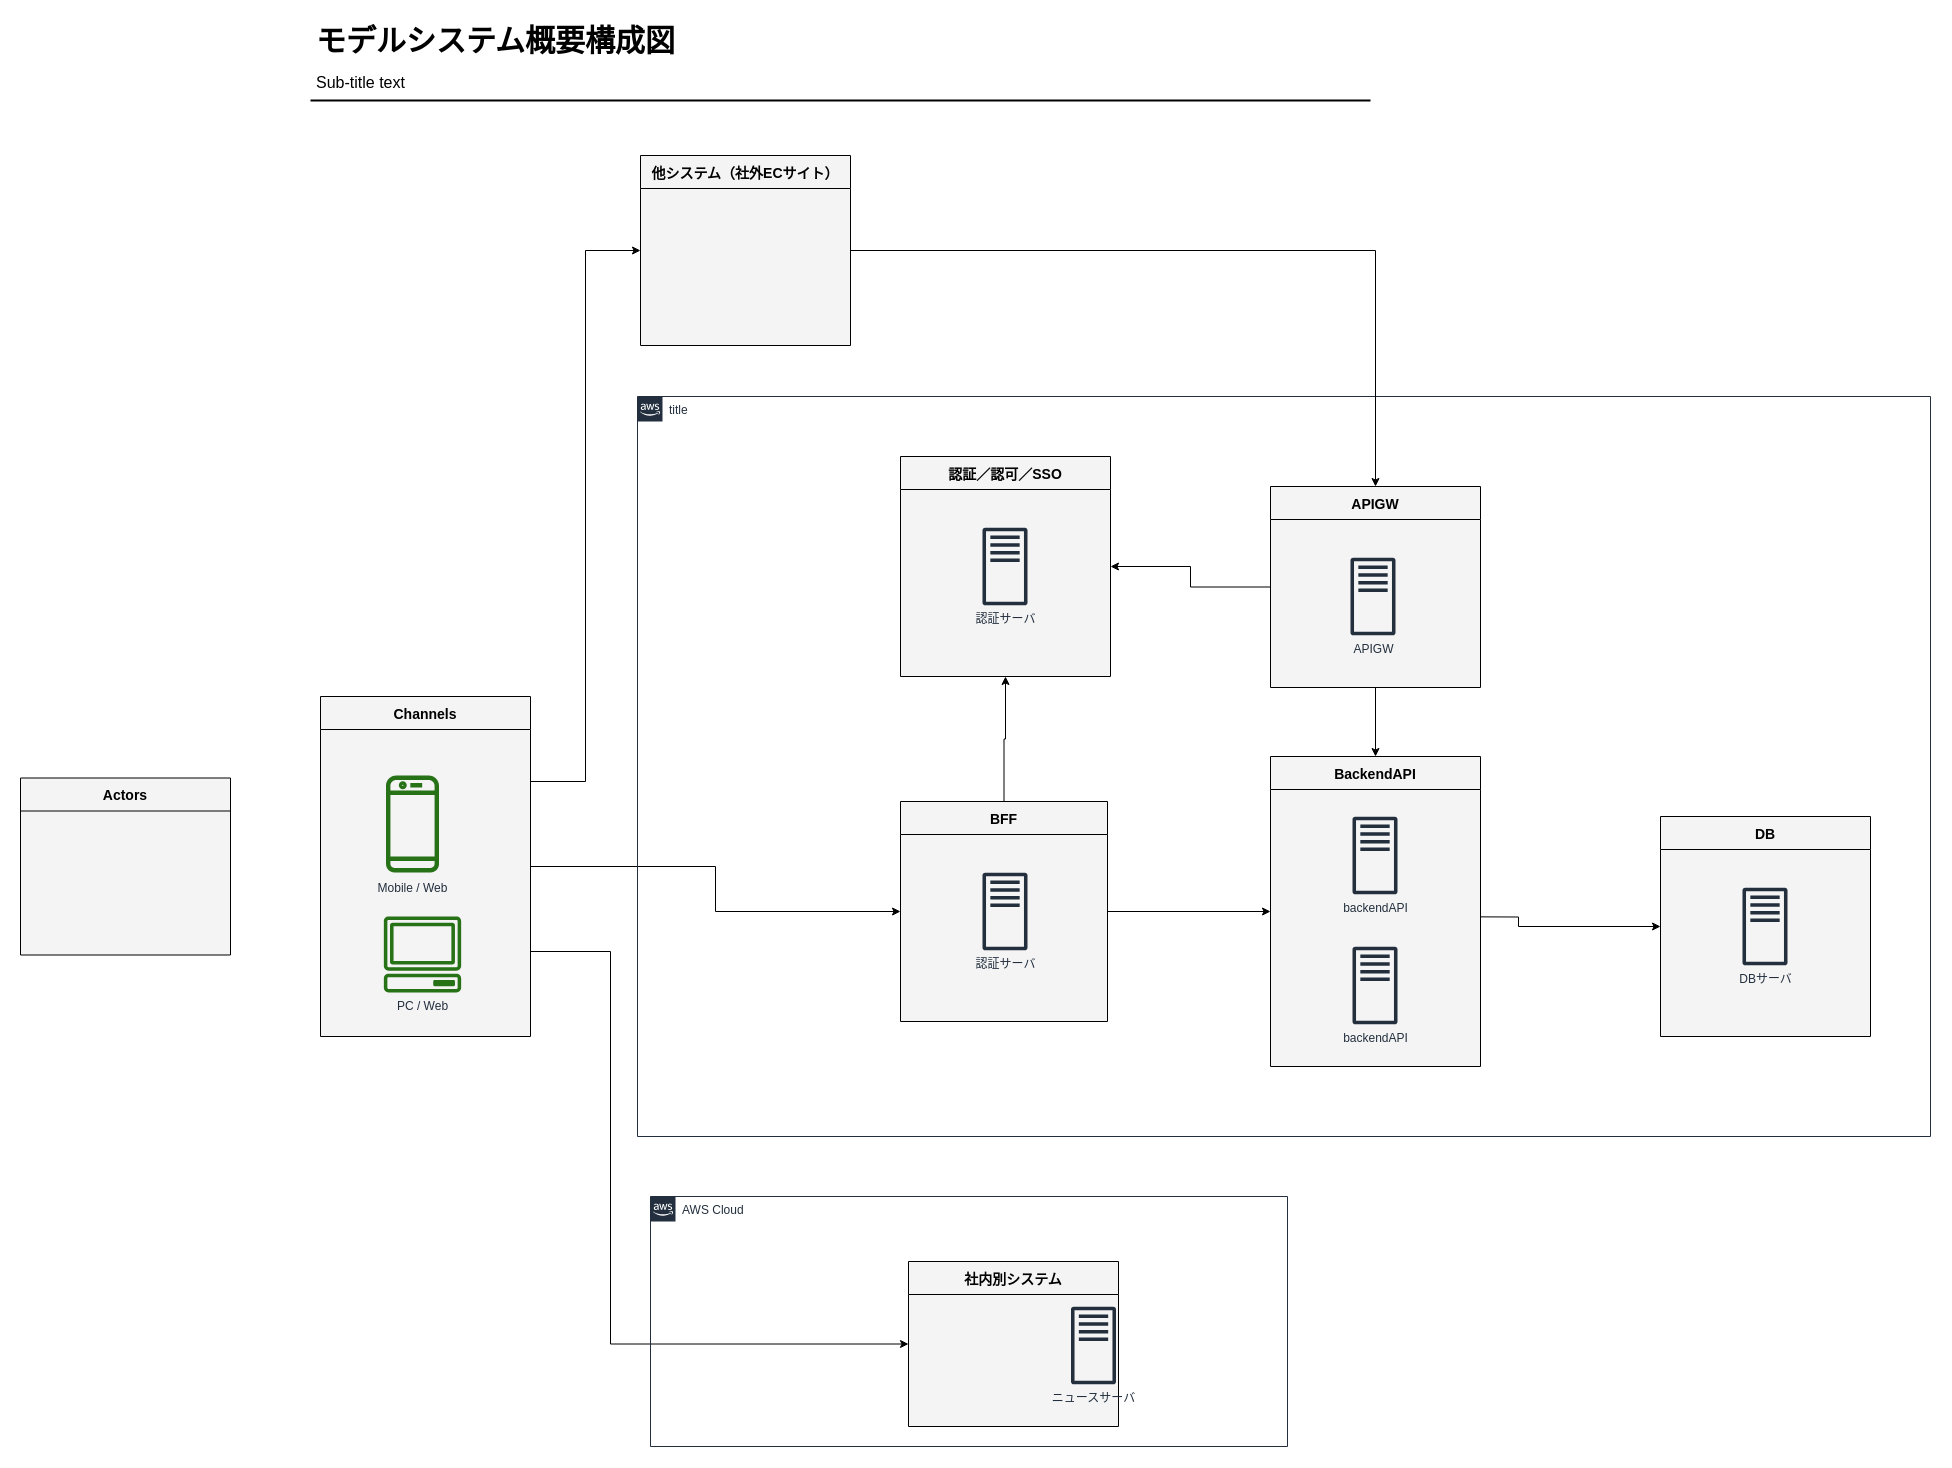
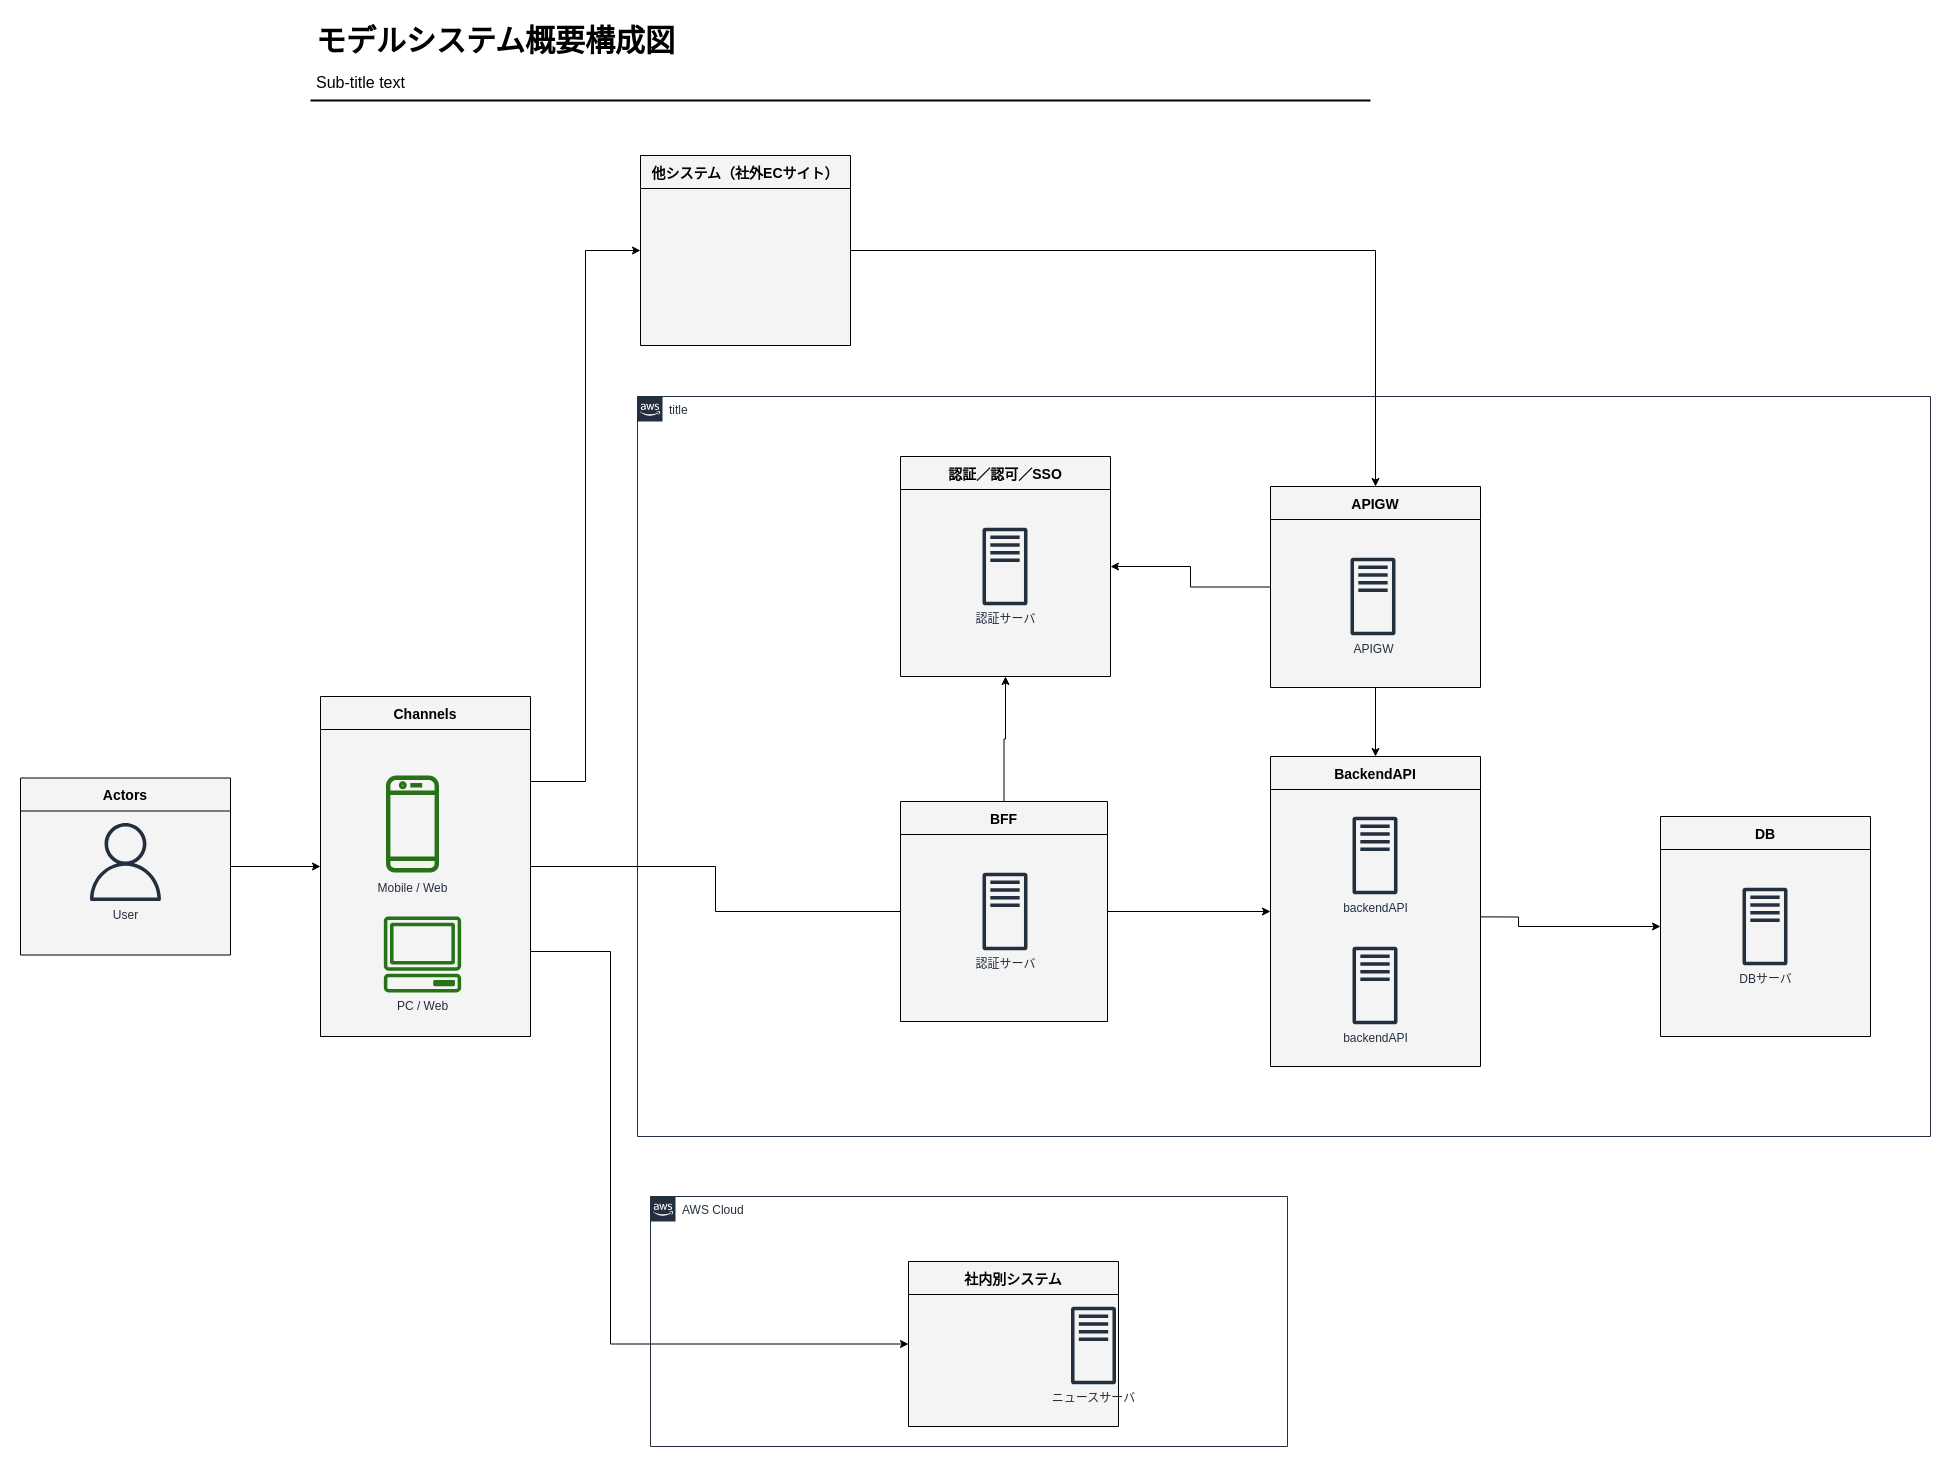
+ <mxCell id="9" value="User" style="outlineConnect=0;fontColor=#232F3E;gradientColor=none;fillColor=#232F3E;strokeColor=none;dashed=0;verticalLabelPosition=bottom;verticalAlign=top;align=center;html=1;fontSize=12;fontStyle=0;aspect=fixed;pointerEvents=1;shape=mxgraph.aws4.user;labelBackgroundColor=none;" parent="8" vertex="1"><mxGeometry x="66" y="45" width="78" height="78" as="geometry" /></mxCell>
+ <mxCell id="7" style="edgeStyle=orthogonalEdgeStyle;rounded=0;orthogonalLoop=1;jettySize=auto;html=1;entryX=0;entryY=0.5;entryDx=0;entryDy=0;" parent="1" source="8" target="4" edge="1"><mxGeometry relative="1" as="geometry" /></mxCell>
- <mxCell id="2" style="edgeStyle=orthogonalEdgeStyle;rounded=0;orthogonalLoop=1;jettySize=auto;html=1;entryX=0;entryY=0.5;entryDx=0;entryDy=0;" parent="1" source="4" target="17" edge="1"><mxGeometry relative="1" as="geometry" /></mxCell>
+ <mxCell id="2" style="edgeStyle=orthogonalEdgeStyle;rounded=0;orthogonalLoop=1;jettySize=auto;html=1;entryX=0;entryY=0.5;entryDx=0;entryDy=0;endArrow=none;" parent="1" source="4" target="17" edge="1"><mxGeometry relative="1" as="geometry" /></mxCell>
